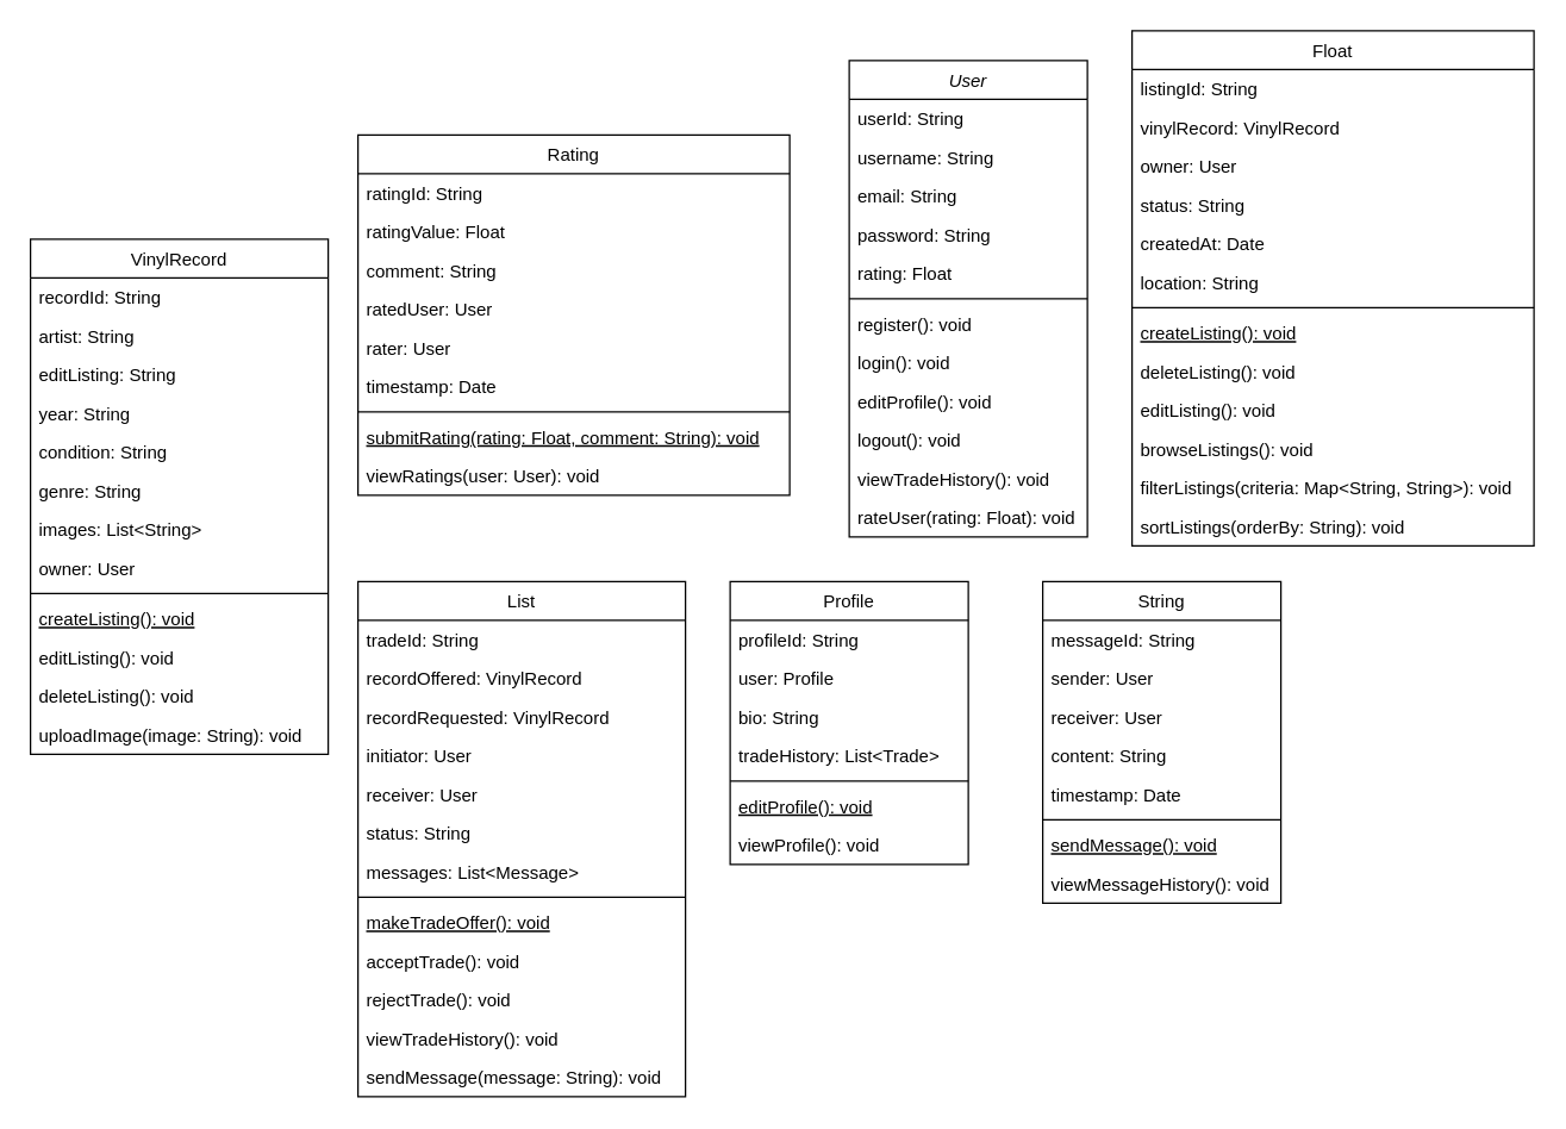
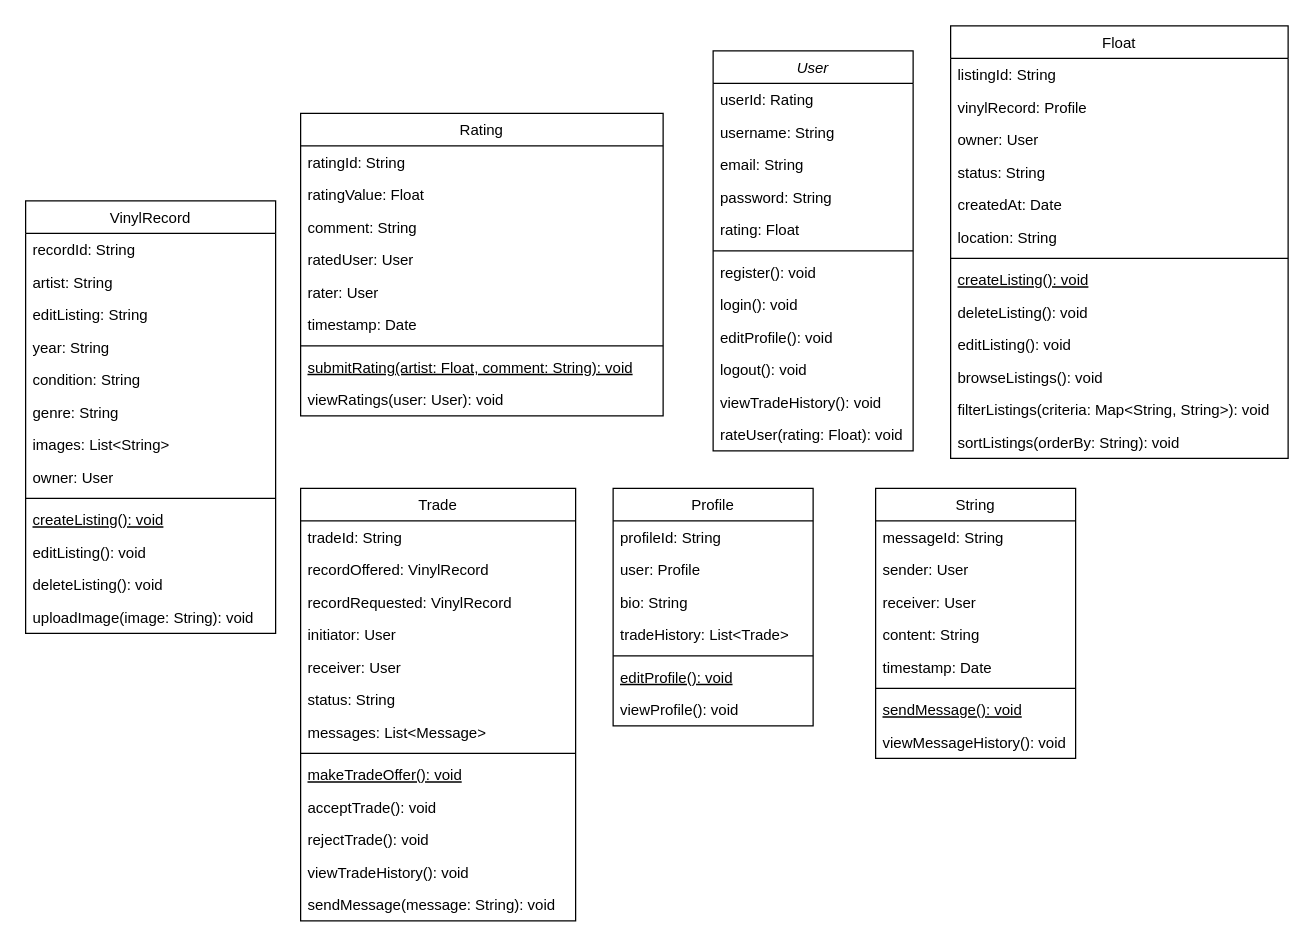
- <mxCell id="3" value="userId: String" style="text;align=left;verticalAlign=top;spacingLeft=4;spacingRight=4;overflow=hidden;rotatable=0;points=[[0,0.5],[1,0.5]];portConstraint=eastwest;" parent="2" vertex="1"><mxGeometry y="26" width="160" height="26" as="geometry" /></mxCell>
+ <mxCell id="3" value="userId: Rating" style="text;align=left;verticalAlign=top;spacingLeft=4;spacingRight=4;overflow=hidden;rotatable=0;points=[[0,0.5],[1,0.5]];portConstraint=eastwest;" parent="2" vertex="1"><mxGeometry y="26" width="160" height="26" as="geometry" /></mxCell>
- <mxCell id="25" value="vinylRecord: VinylRecord" style="text;align=left;verticalAlign=top;spacingLeft=4;spacingRight=4;overflow=hidden;rotatable=0;points=[[0,0.5],[1,0.5]];portConstraint=eastwest;rounded=0;shadow=0;html=0;" vertex="1" parent="23"><mxGeometry y="52" width="270" height="26" as="geometry" /></mxCell>
+ <mxCell id="25" value="vinylRecord: Profile" style="text;align=left;verticalAlign=top;spacingLeft=4;spacingRight=4;overflow=hidden;rotatable=0;points=[[0,0.5],[1,0.5]];portConstraint=eastwest;rounded=0;shadow=0;html=0;" vertex="1" parent="23"><mxGeometry y="52" width="270" height="26" as="geometry" /></mxCell>
- <mxCell id="54" value="submitRating(rating: Float, comment: String): void" style="text;align=left;verticalAlign=top;spacingLeft=4;spacingRight=4;overflow=hidden;rotatable=0;points=[[0,0.5],[1,0.5]];portConstraint=eastwest;fontStyle=4" vertex="1" parent="46"><mxGeometry y="190" width="290" height="26" as="geometry" /></mxCell>
+ <mxCell id="54" value="submitRating(artist: Float, comment: String): void" style="text;align=left;verticalAlign=top;spacingLeft=4;spacingRight=4;overflow=hidden;rotatable=0;points=[[0,0.5],[1,0.5]];portConstraint=eastwest;fontStyle=4" vertex="1" parent="46"><mxGeometry y="190" width="290" height="26" as="geometry" /></mxCell>
- <mxCell id="70" value="List" style="swimlane;fontStyle=0;align=center;verticalAlign=top;childLayout=stackLayout;horizontal=1;startSize=26;horizontalStack=0;resizeParent=1;resizeLast=0;collapsible=1;marginBottom=0;rounded=0;shadow=0;strokeWidth=1;" vertex="1" parent="1"><mxGeometry x="240" y="390" width="220" height="346" as="geometry"><mxRectangle x="130" y="380" width="160" height="26" as="alternateBounds" /></mxGeometry></mxCell>
+ <mxCell id="70" value="Trade" style="swimlane;fontStyle=0;align=center;verticalAlign=top;childLayout=stackLayout;horizontal=1;startSize=26;horizontalStack=0;resizeParent=1;resizeLast=0;collapsible=1;marginBottom=0;rounded=0;shadow=0;strokeWidth=1;" vertex="1" parent="1"><mxGeometry x="240" y="390" width="220" height="346" as="geometry"><mxRectangle x="130" y="380" width="160" height="26" as="alternateBounds" /></mxGeometry></mxCell>
